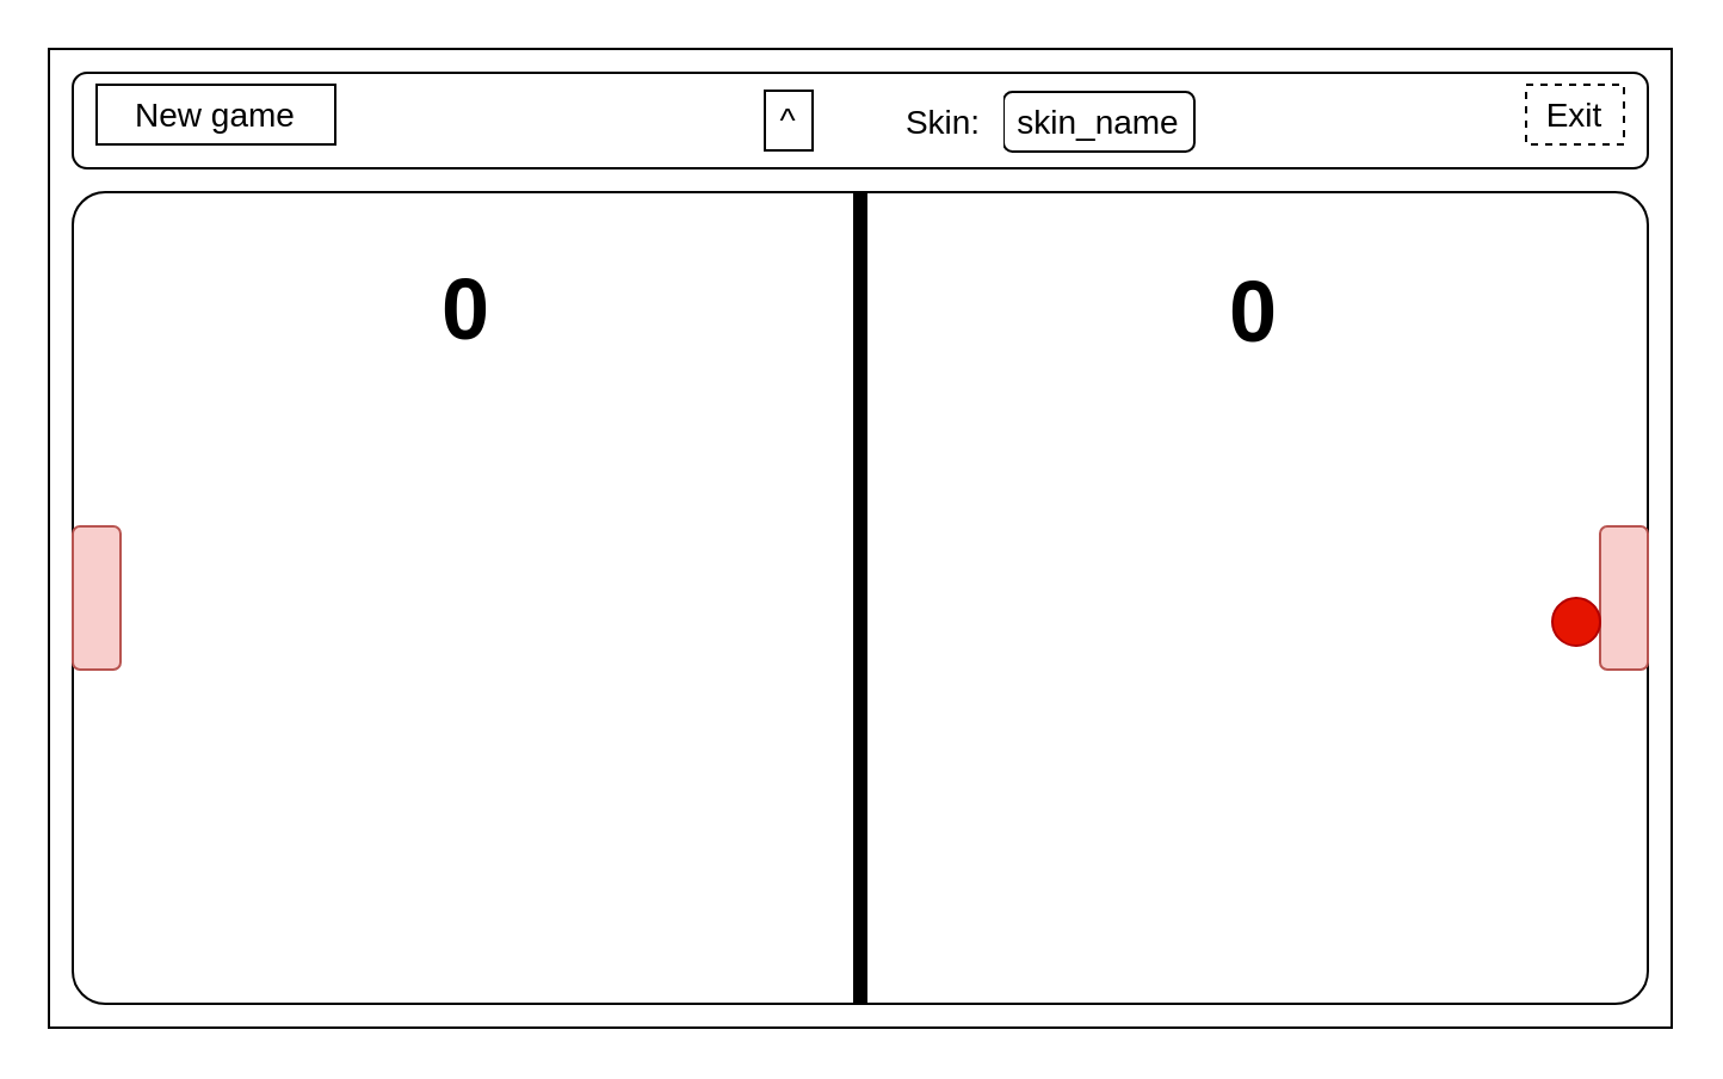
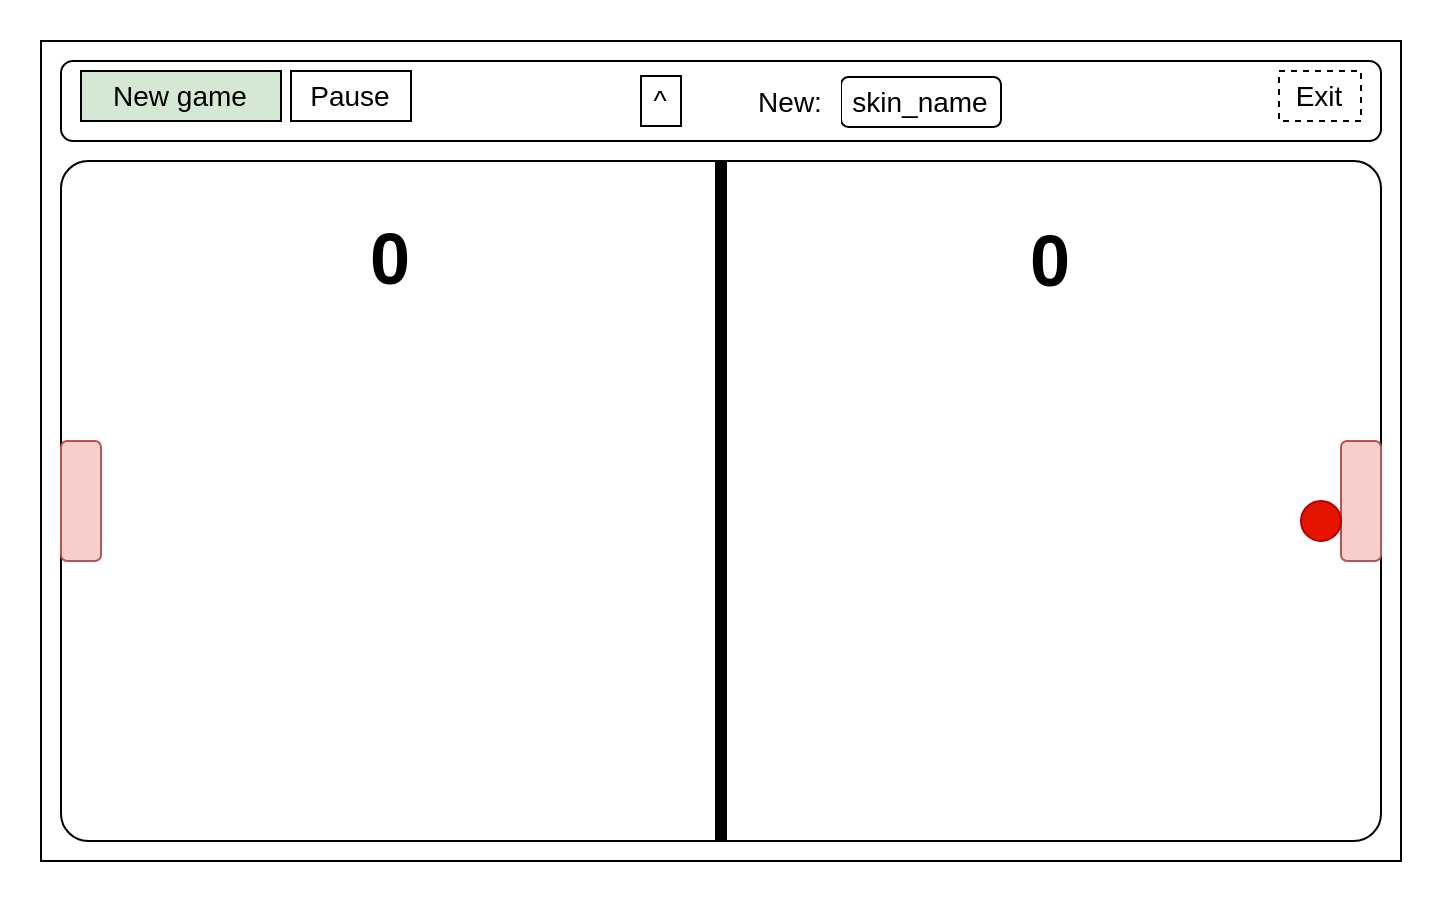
- <mxCell id="4" value="&lt;font style=&quot;font-size: 14px;&quot;&gt;New game&lt;/font&gt;" style="rounded=0;whiteSpace=wrap;html=1;fontSize=14;" parent="1" vertex="1"><mxGeometry x="40" y="35" width="100" height="25" as="geometry" /></mxCell>
+ <mxCell id="4" value="&lt;font style=&quot;font-size: 14px;&quot;&gt;New game&lt;/font&gt;" style="rounded=0;whiteSpace=wrap;html=1;fontSize=14;fillColor=#d5e8d4;" parent="1" vertex="1"><mxGeometry x="40" y="35" width="100" height="25" as="geometry" /></mxCell>
+ <mxCell id="5" value="Pause" style="rounded=0;whiteSpace=wrap;html=1;fontSize=14;" parent="1" vertex="1"><mxGeometry x="145" y="35" width="60" height="25" as="geometry" /></mxCell>
- <mxCell id="16" value="Skin:" style="rounded=0;whiteSpace=wrap;html=1;fontSize=14;strokeColor=none;" vertex="1" parent="1"><mxGeometry x="370" y="38" width="50" height="25" as="geometry" /></mxCell>
+ <mxCell id="16" value="New:" style="rounded=0;whiteSpace=wrap;html=1;fontSize=14;strokeColor=none;" vertex="1" parent="1"><mxGeometry x="370" y="38" width="50" height="25" as="geometry" /></mxCell>
